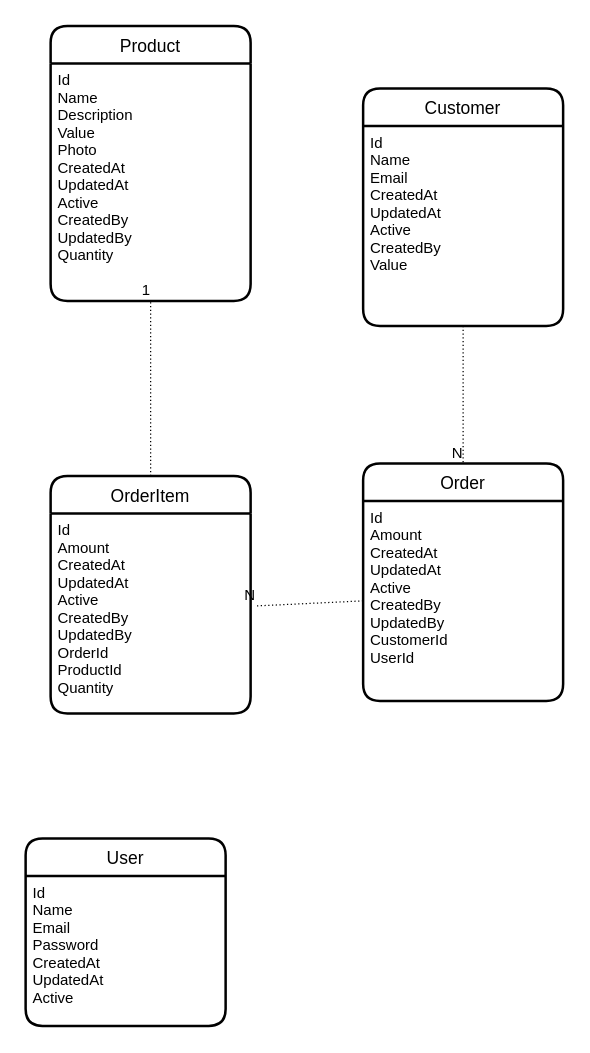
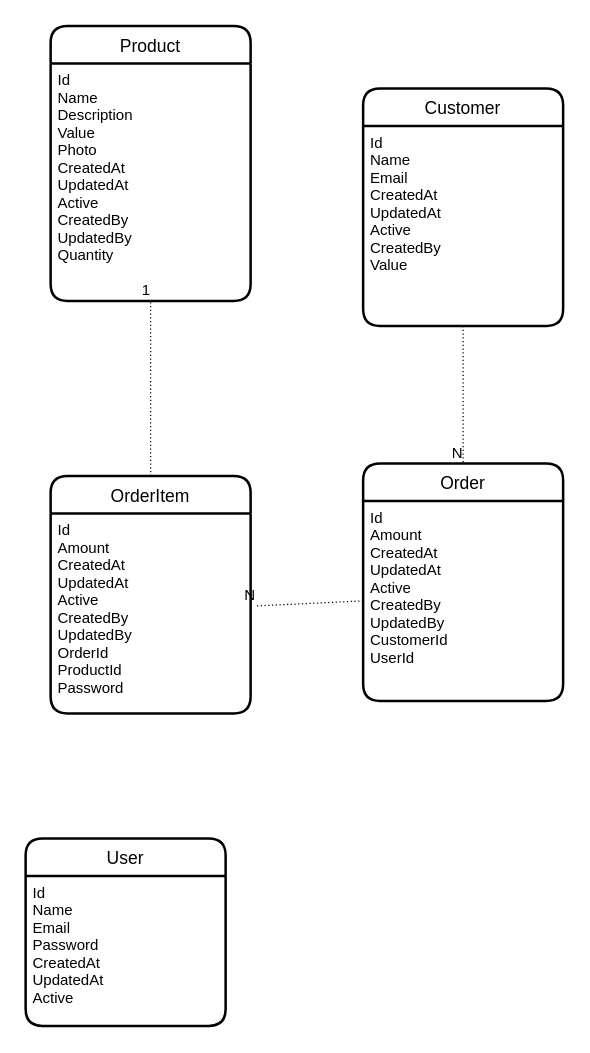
- <mxCell id="11" value="Id&#10;Amount&#10;CreatedAt&#10;UpdatedAt&#10;Active&#10;CreatedBy&#10;UpdatedBy&#10;OrderId&#10;ProductId&#10;Quantity" style="align=left;strokeColor=none;fillColor=none;spacingLeft=4;fontSize=12;verticalAlign=top;resizable=0;rotatable=0;part=1;" parent="10" vertex="1"><mxGeometry y="30" width="160" height="160" as="geometry" /></mxCell>
+ <mxCell id="11" value="Id&#10;Amount&#10;CreatedAt&#10;UpdatedAt&#10;Active&#10;CreatedBy&#10;UpdatedBy&#10;OrderId&#10;ProductId&#10;Password" style="align=left;strokeColor=none;fillColor=none;spacingLeft=4;fontSize=12;verticalAlign=top;resizable=0;rotatable=0;part=1;" parent="10" vertex="1"><mxGeometry y="30" width="160" height="160" as="geometry" /></mxCell>
